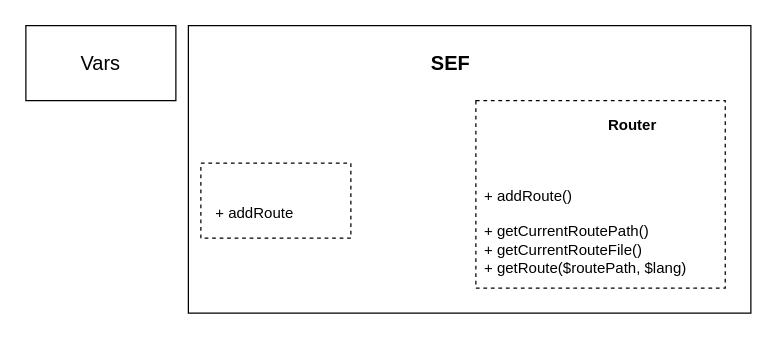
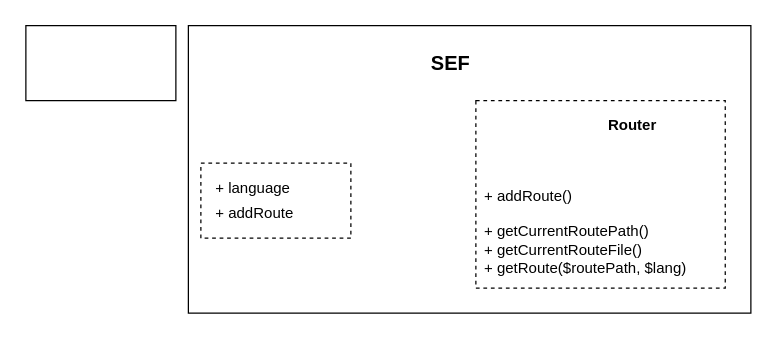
- <mxCell id="4" value="Vars" style="text;html=1;strokeColor=none;fillColor=none;align=center;verticalAlign=middle;whiteSpace=wrap;rounded=0;fontSize=16;" vertex="1" parent="2"><mxGeometry x="40" y="20" width="40" height="20" as="geometry" /></mxCell>
+ <mxCell id="15" value="+ language" style="text;html=1;strokeColor=none;fillColor=none;align=left;verticalAlign=middle;whiteSpace=wrap;rounded=0;" vertex="1" parent="13"><mxGeometry x="10" y="10" width="90" height="20" as="geometry" /></mxCell>
